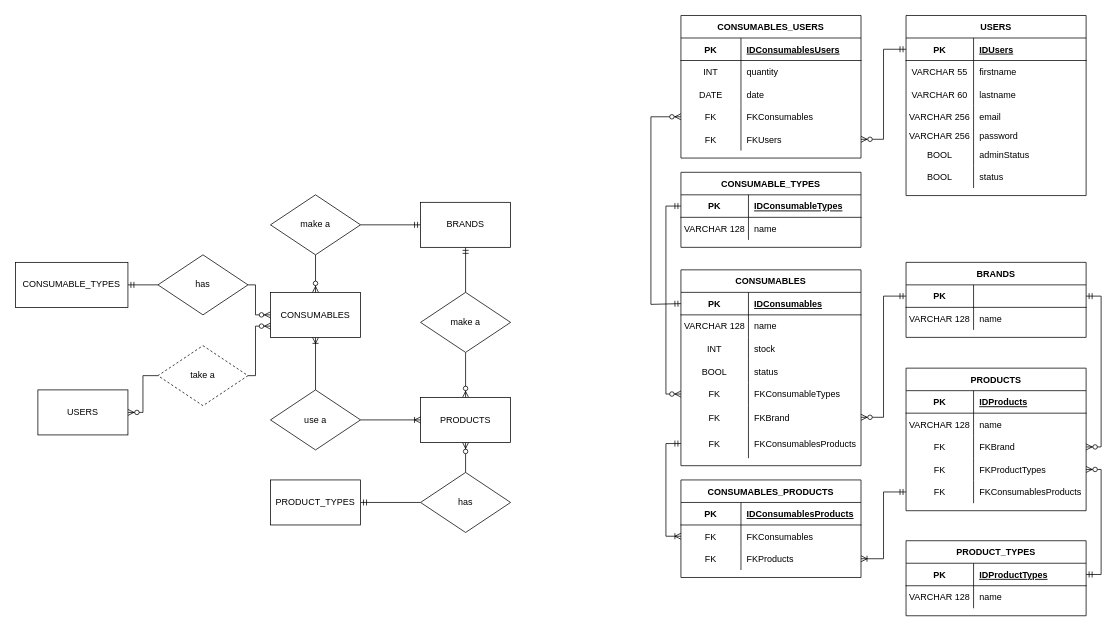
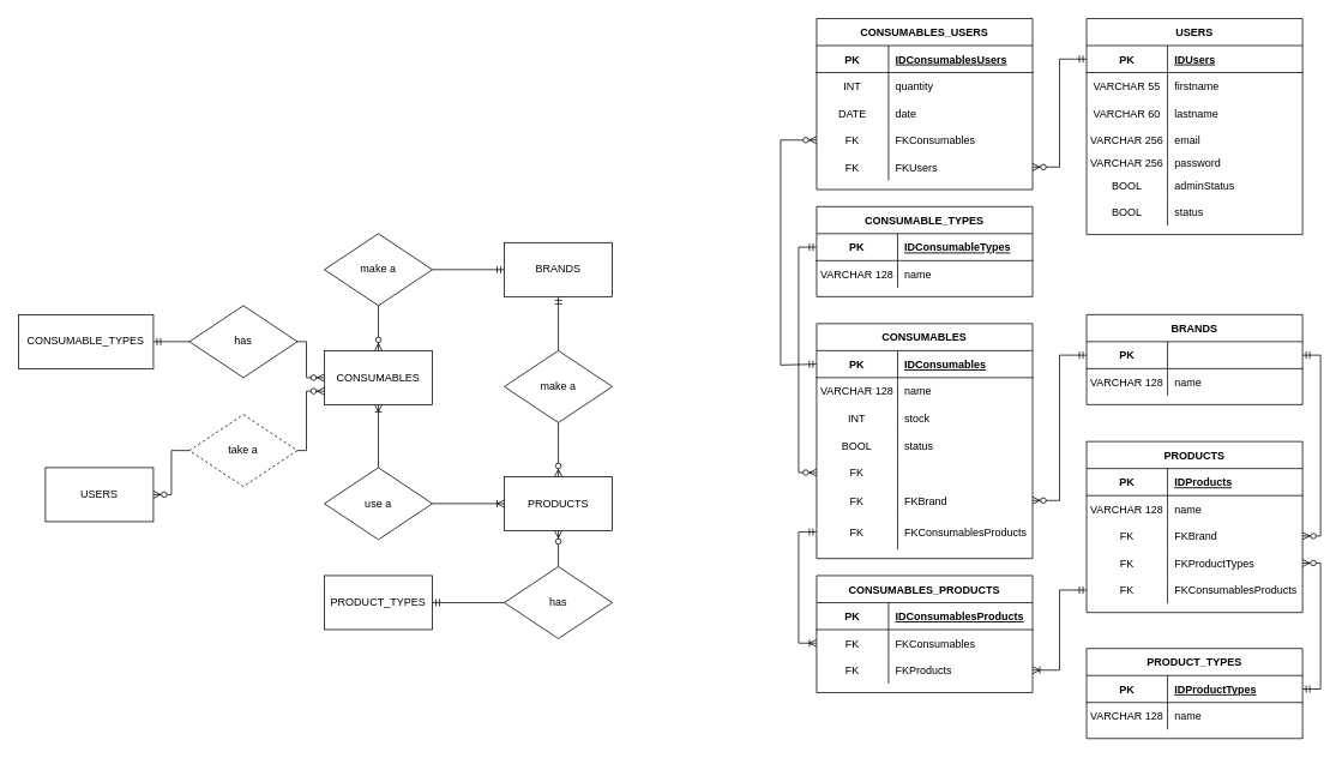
- <mxCell id="55" value="FKConsumableTypes" style="shape=partialRectangle;connectable=0;fillColor=none;top=0;left=0;bottom=0;right=0;align=left;spacingLeft=6;overflow=hidden;" parent="53" vertex="1"><mxGeometry x="90" width="150" height="31" as="geometry" /></mxCell>
